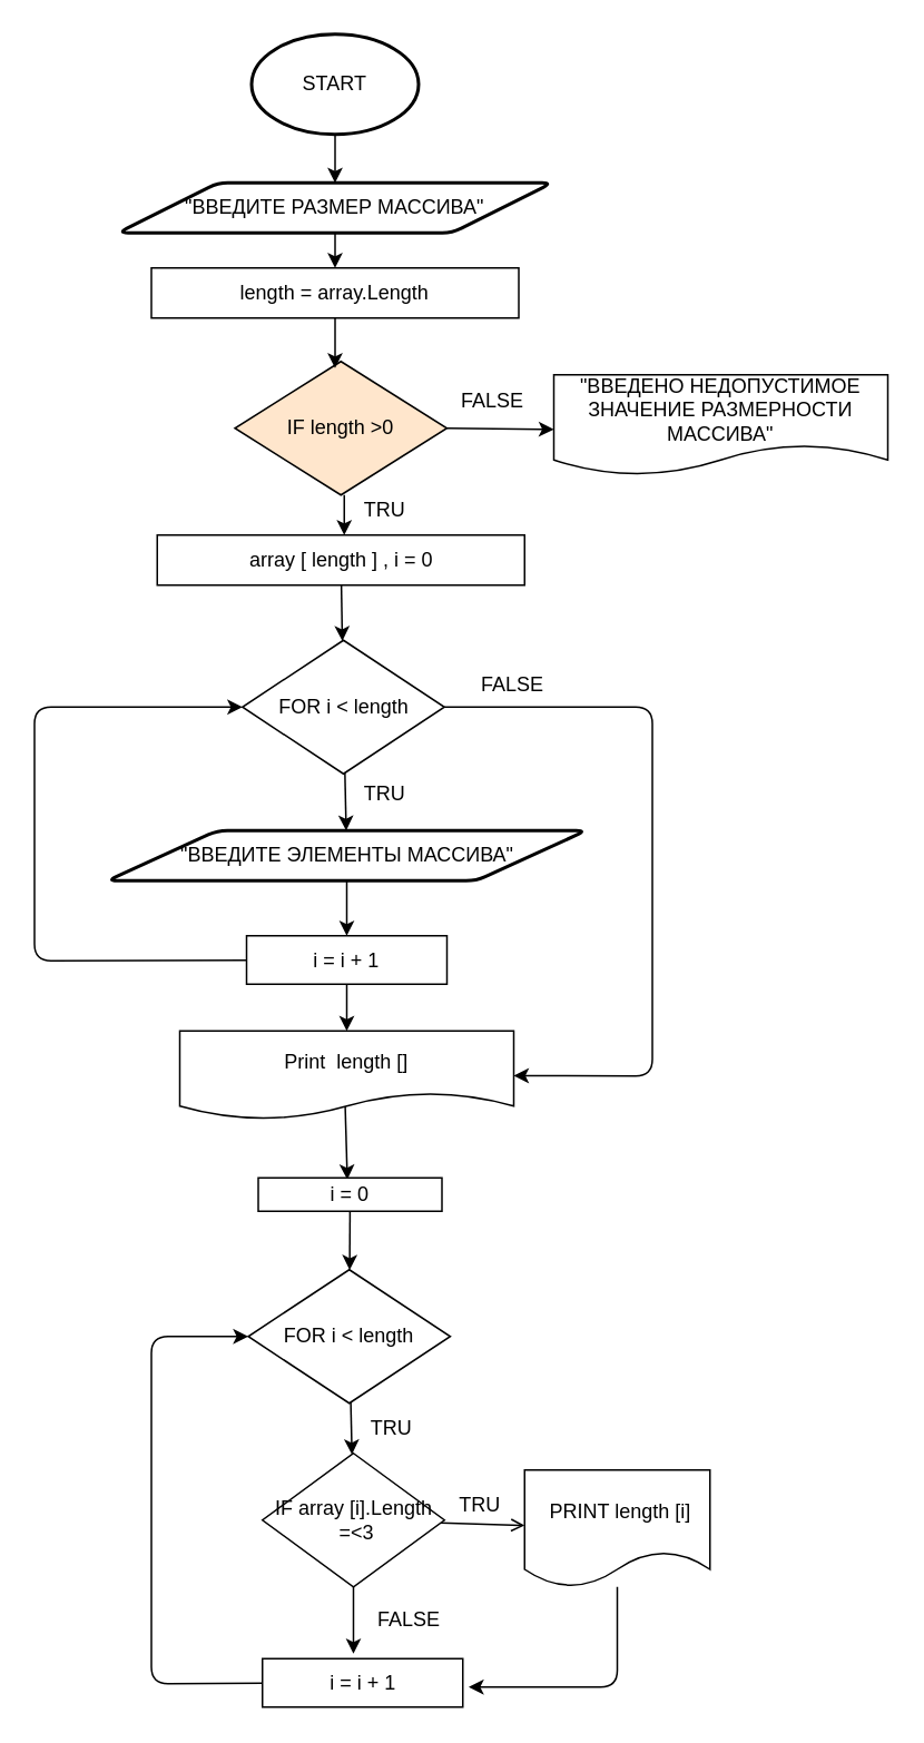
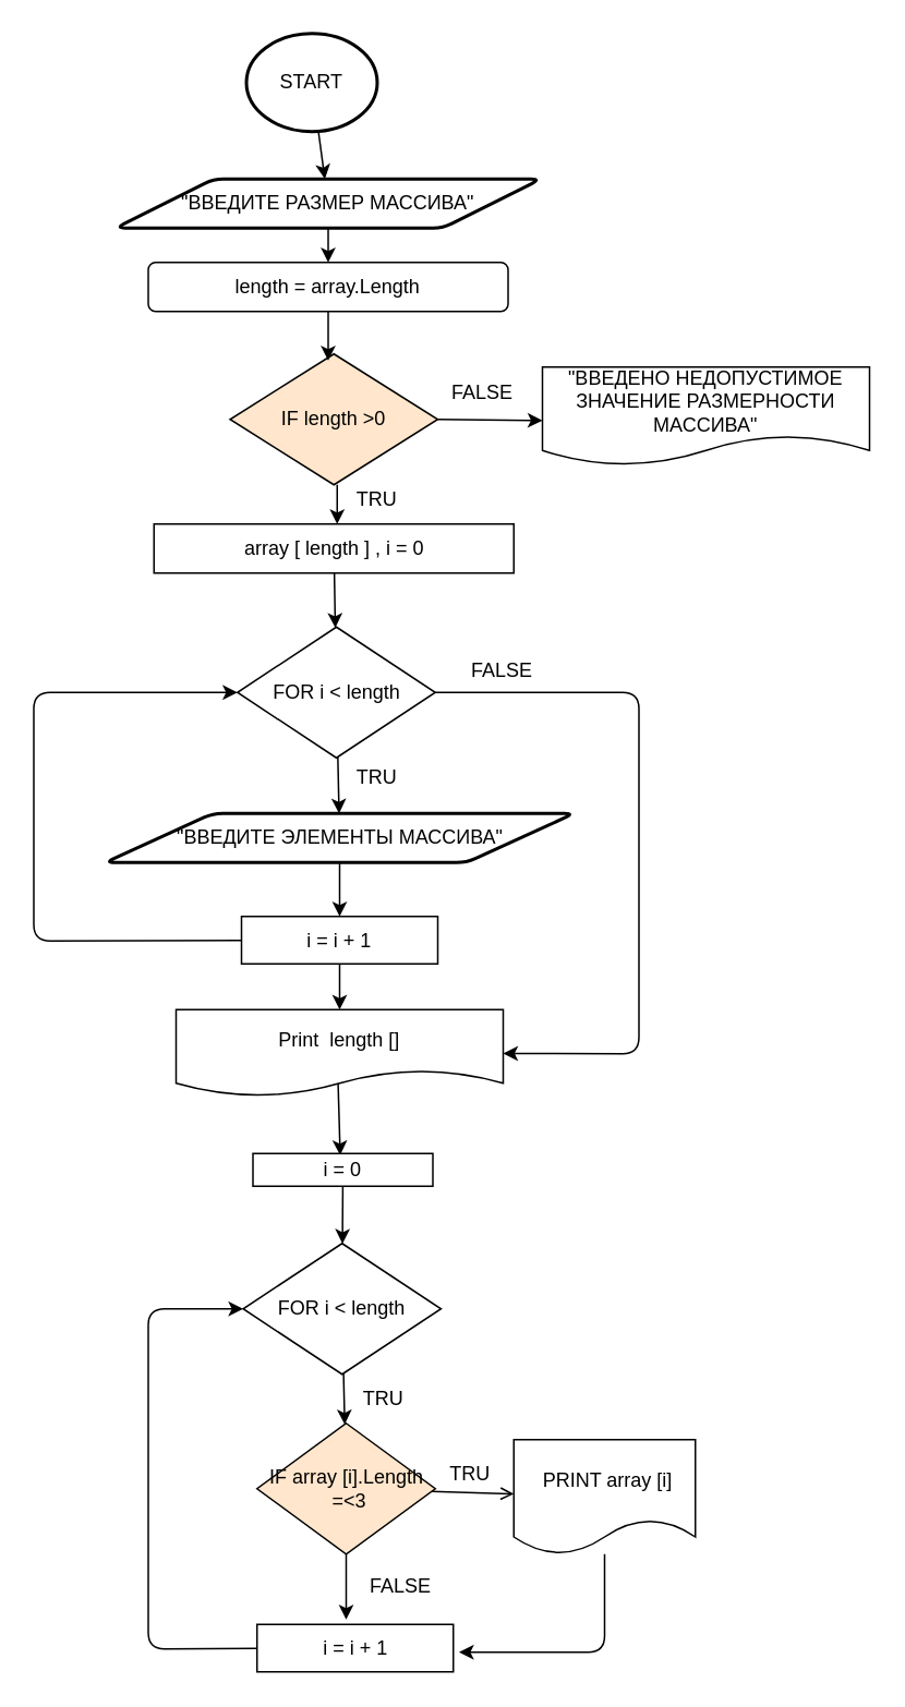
- <mxCell id="3" value="START" style="strokeWidth=2;html=1;shape=mxgraph.flowchart.start_1;whiteSpace=wrap;" parent="1" vertex="1"><mxGeometry x="150" y="20" width="100" height="60" as="geometry" /></mxCell>
+ <mxCell id="3" value="START" style="strokeWidth=2;html=1;shape=mxgraph.flowchart.start_1;whiteSpace=wrap;" parent="1" vertex="1"><mxGeometry x="150" y="20" width="80" height="60" as="geometry" /></mxCell>
- <mxCell id="30" value="&lt;span&gt;length = array.Length&lt;/span&gt;" style="rounded=0;whiteSpace=wrap;html=1;" vertex="1" parent="1"><mxGeometry x="90" y="160" width="220" height="30" as="geometry" /></mxCell>
+ <mxCell id="30" value="&lt;span&gt;length = array.Length&lt;/span&gt;" style="whiteSpace=wrap;html=1;rounded=1;" vertex="1" parent="1"><mxGeometry x="90" y="160" width="220" height="30" as="geometry" /></mxCell>
- <mxCell id="15" value="&amp;nbsp;PRINT length [i]" style="shape=document;whiteSpace=wrap;html=1;boundedLbl=1;" parent="1" vertex="1"><mxGeometry x="313.5" y="880" width="111" height="70" as="geometry" /></mxCell>
+ <mxCell id="15" value="&amp;nbsp;PRINT array [i]" style="shape=document;whiteSpace=wrap;html=1;boundedLbl=1;" parent="1" vertex="1"><mxGeometry x="313.5" y="880" width="111" height="70" as="geometry" /></mxCell>
- <mxCell id="13" value="IF array [i].Length&lt;br&gt;&amp;nbsp;=&amp;lt;3" style="rhombus;whiteSpace=wrap;html=1;" parent="1" vertex="1"><mxGeometry x="156.5" y="870" width="109" height="80" as="geometry" /></mxCell>
+ <mxCell id="13" value="IF array [i].Length&lt;br&gt;&amp;nbsp;=&amp;lt;3" style="rhombus;whiteSpace=wrap;html=1;fillColor=#ffe6cc;" parent="1" vertex="1"><mxGeometry x="156.5" y="870" width="109" height="80" as="geometry" /></mxCell>
